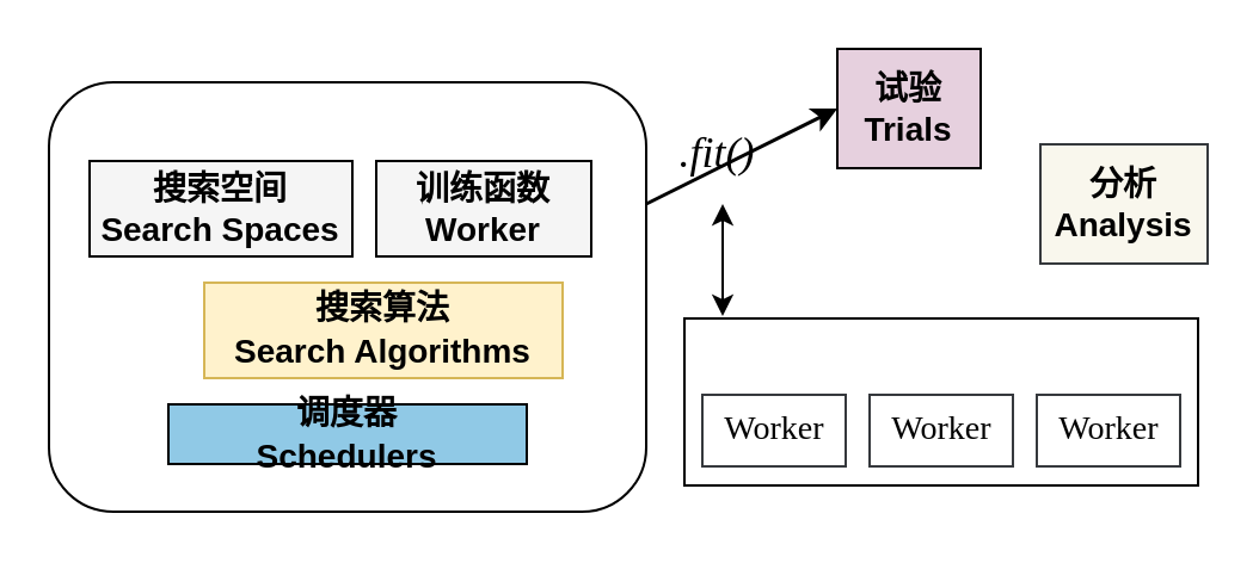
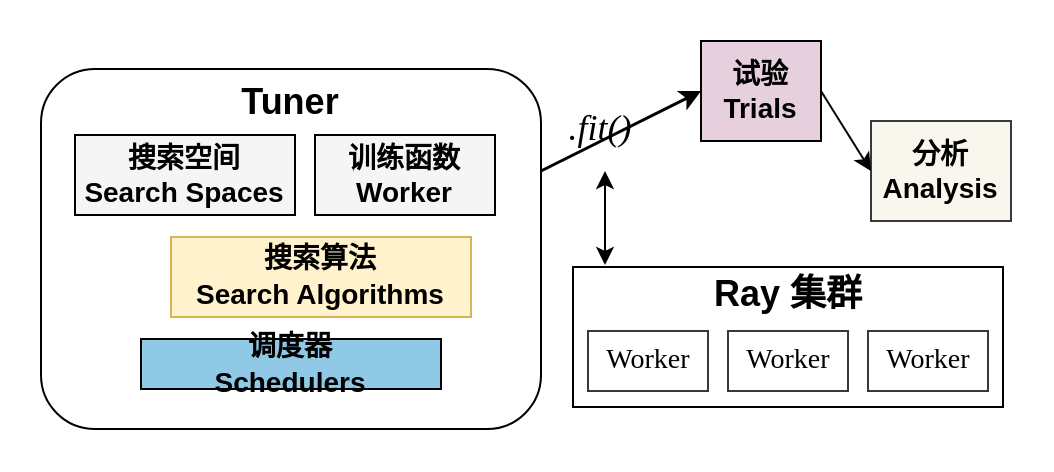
+ <mxCell id="19" value="&lt;span style=&quot;font-size: 18px;&quot;&gt;&lt;b&gt;Tuner&lt;/b&gt;&lt;/span&gt;" style="text;html=1;strokeColor=none;fillColor=none;align=center;verticalAlign=middle;whiteSpace=wrap;rounded=0;" vertex="1" parent="1"><mxGeometry x="105" y="36" width="80" height="30" as="geometry" /></mxCell>
+ <mxCell id="14" value="" style="endArrow=classic;html=1;rounded=0;exitX=1;exitY=0.5;exitDx=0;exitDy=0;entryX=0;entryY=0.5;entryDx=0;entryDy=0;" edge="1" parent="1" source="8" target="13"><mxGeometry width="50" height="50" relative="1" as="geometry"><mxPoint x="395" y="-34" as="sourcePoint" /><mxPoint x="445" y="-84" as="targetPoint" /></mxGeometry></mxCell>
+ <mxCell id="4" value="&lt;span style=&quot;font-size: 18px;&quot;&gt;&lt;b&gt;Ray 集群&lt;/b&gt;&lt;/span&gt;" style="text;html=1;strokeColor=none;fillColor=none;align=center;verticalAlign=middle;whiteSpace=wrap;rounded=0;" vertex="1" parent="1"><mxGeometry x="353.5" y="132" width="80" height="30" as="geometry" /></mxCell>
